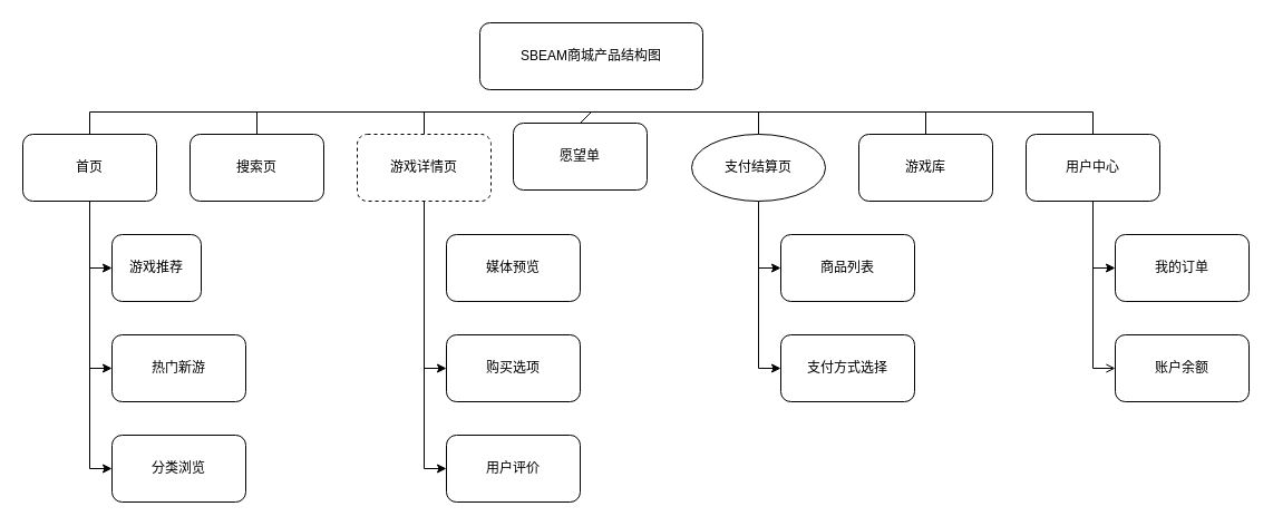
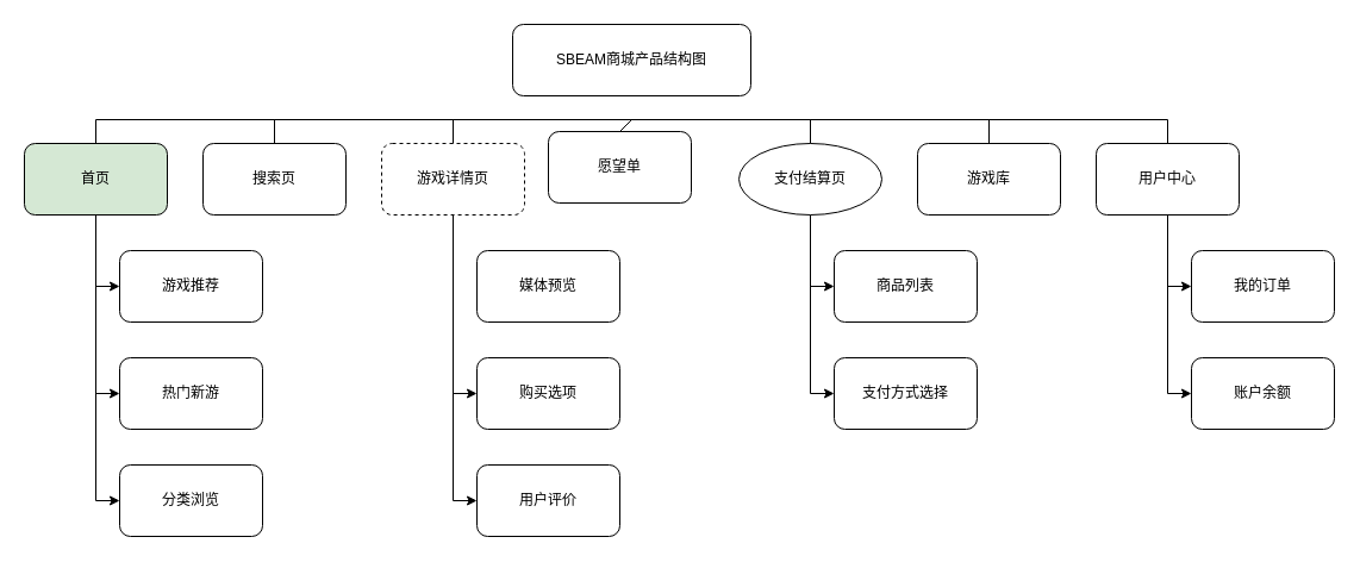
- <mxCell id="15" value="首页" style="rounded=1;whiteSpace=wrap;html=1;" vertex="1" parent="1"><mxGeometry x="20" y="120" width="120" height="60" as="geometry" /></mxCell>
+ <mxCell id="15" value="首页" style="rounded=1;whiteSpace=wrap;html=1;fillColor=#d5e8d4;" vertex="1" parent="1"><mxGeometry x="20" y="120" width="120" height="60" as="geometry" /></mxCell>
- <mxCell id="27" value="游戏推荐" style="rounded=1;whiteSpace=wrap;html=1;" vertex="1" parent="1"><mxGeometry x="100" y="210" width="80" height="60" as="geometry" /></mxCell>
+ <mxCell id="27" value="游戏推荐" style="rounded=1;whiteSpace=wrap;html=1;" vertex="1" parent="1"><mxGeometry x="100" y="210" width="120" height="60" as="geometry" /></mxCell>
- <mxCell id="17" style="edgeStyle=orthogonalEdgeStyle;rounded=0;orthogonalLoop=1;jettySize=auto;html=1;entryX=0;entryY=0.5;entryDx=0;entryDy=0;endArrow=open;" edge="1" parent="1" source="18" target="36"><mxGeometry relative="1" as="geometry" /></mxCell>
+ <mxCell id="17" style="edgeStyle=orthogonalEdgeStyle;rounded=0;orthogonalLoop=1;jettySize=auto;html=1;entryX=0;entryY=0.5;entryDx=0;entryDy=0;" edge="1" parent="1" source="18" target="36"><mxGeometry relative="1" as="geometry" /></mxCell>
